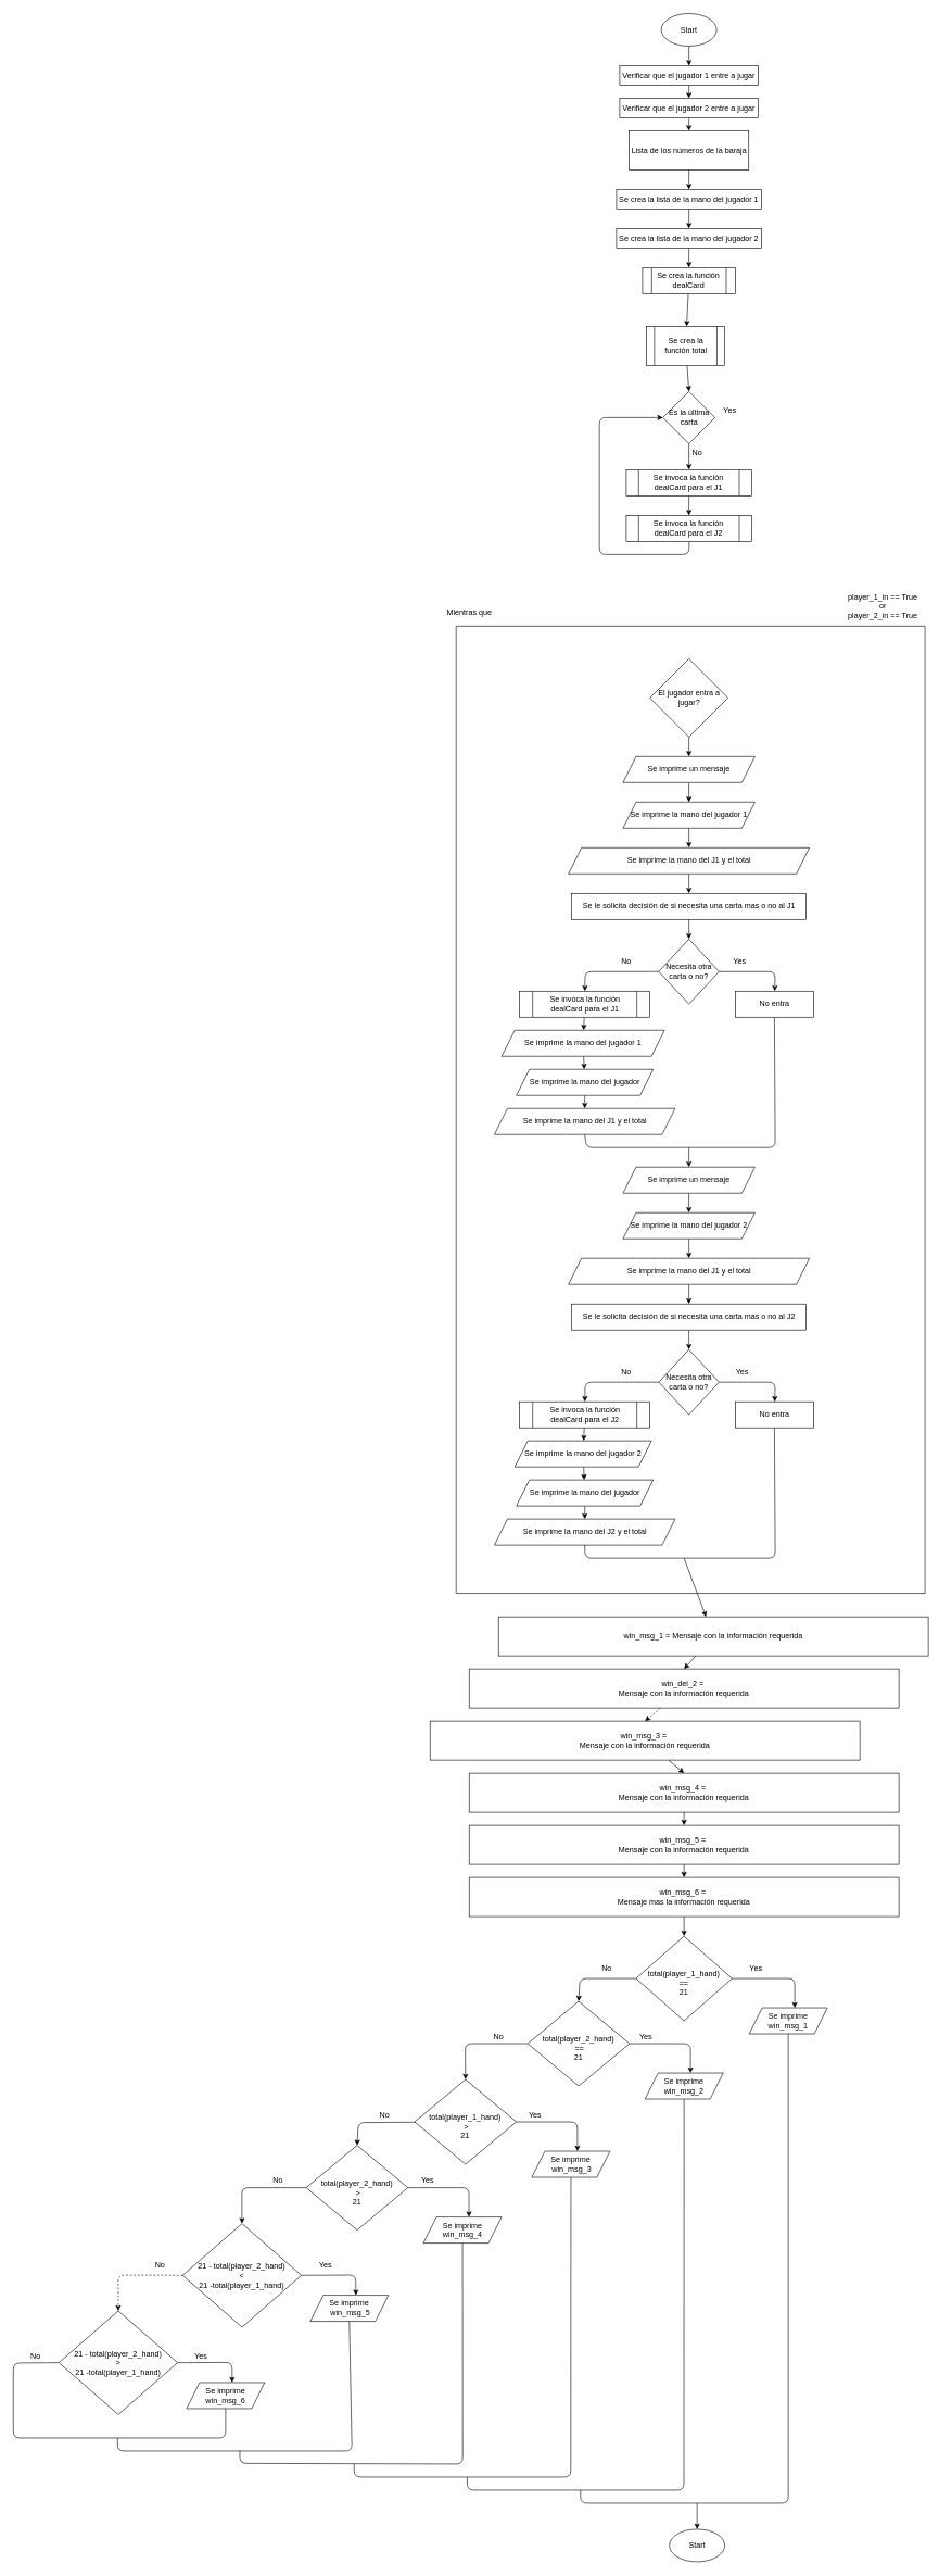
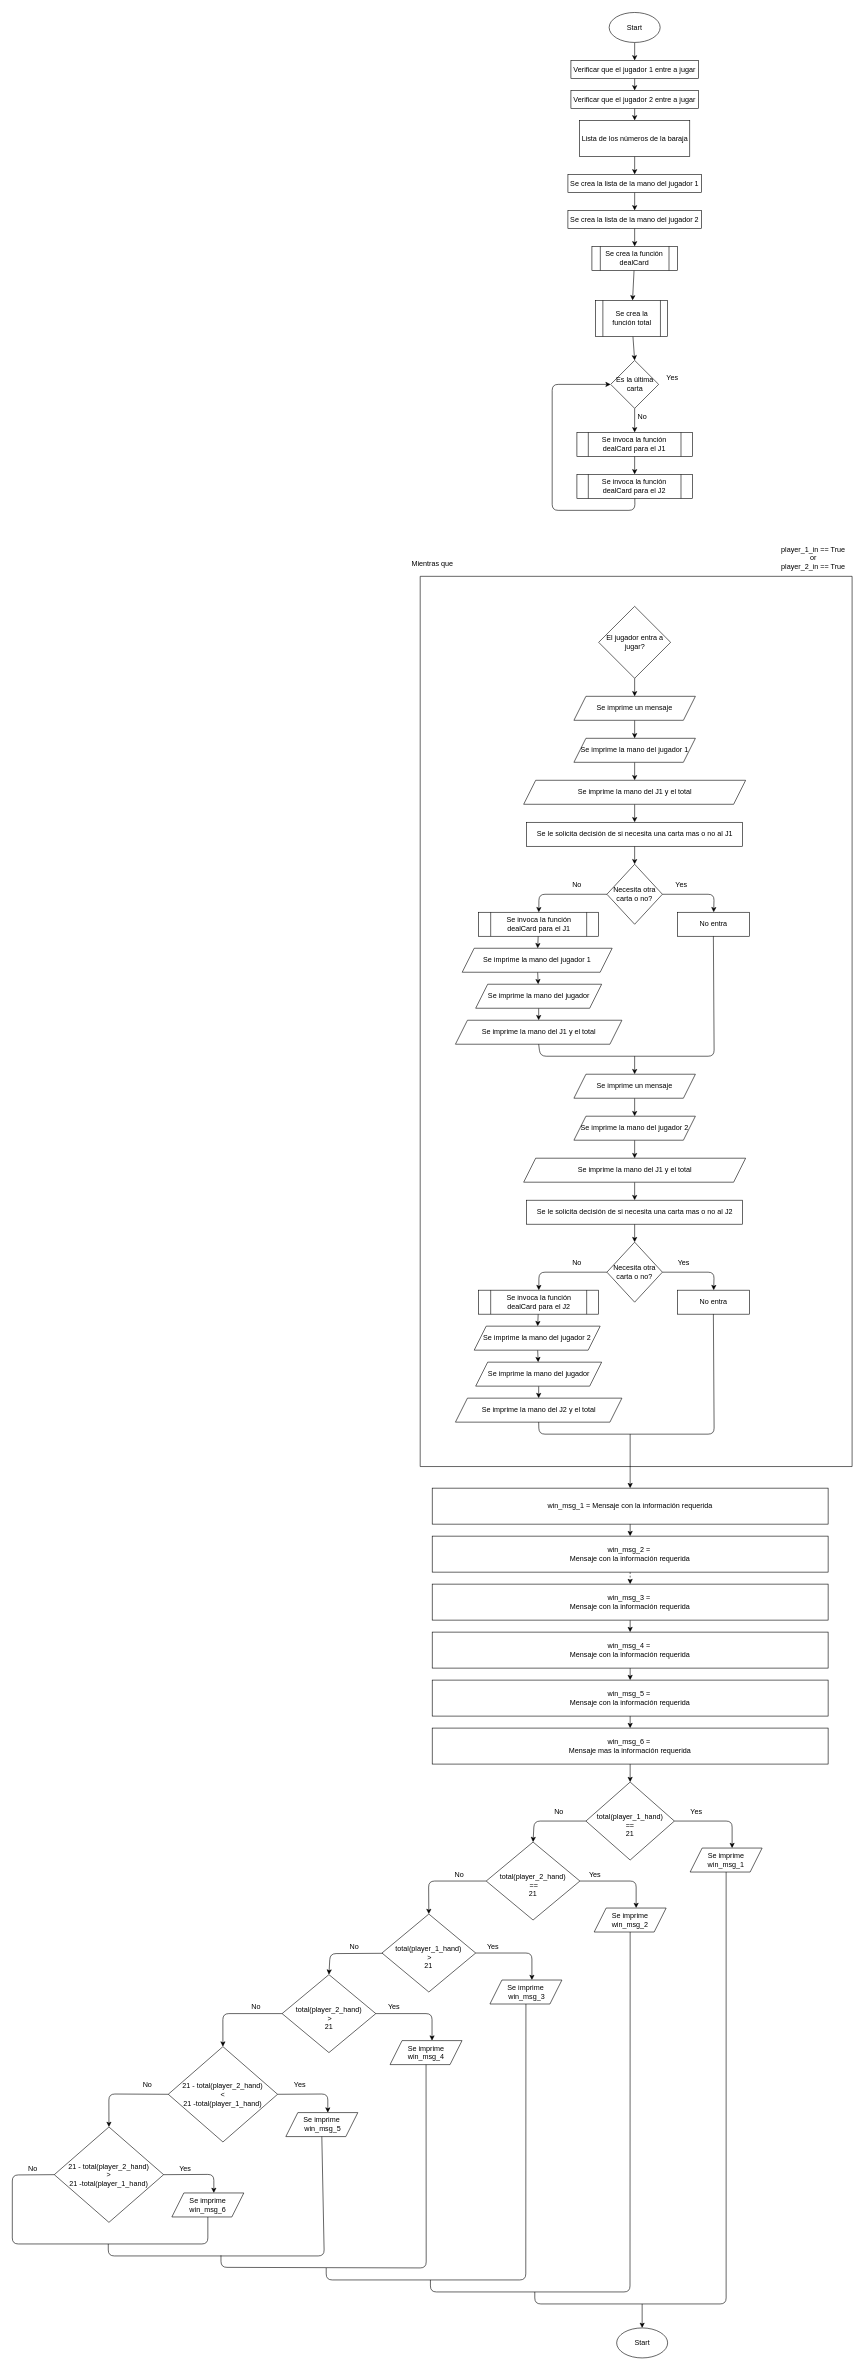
- <mxCell id="75" value="win_msg_1 = Mensaje con la información requerida" style="rounded=0;whiteSpace=wrap;html=1;" parent="1" vertex="1"><mxGeometry x="765" y="2480" width="660" height="60" as="geometry" /></mxCell>
+ <mxCell id="75" value="win_msg_1 = Mensaje con la información requerida" style="rounded=0;whiteSpace=wrap;html=1;" parent="1" vertex="1"><mxGeometry x="720" y="2480" width="660" height="60" as="geometry" /></mxCell>
- <mxCell id="77" value="&lt;div&gt;win_del_2 =&amp;nbsp;&lt;/div&gt;&lt;div&gt;Mensaje con la información requerida&lt;br&gt;&lt;/div&gt;" style="rounded=0;whiteSpace=wrap;html=1;" parent="1" vertex="1"><mxGeometry x="720" y="2560" width="660" height="60" as="geometry" /></mxCell>
+ <mxCell id="77" value="&lt;div&gt;win_msg_2 =&amp;nbsp;&lt;/div&gt;&lt;div&gt;Mensaje con la información requerida&lt;br&gt;&lt;/div&gt;" style="rounded=0;whiteSpace=wrap;html=1;" parent="1" vertex="1"><mxGeometry x="720" y="2560" width="660" height="60" as="geometry" /></mxCell>
- <mxCell id="79" value="&lt;div&gt;win_msg_3 =&amp;nbsp;&lt;/div&gt;Mensaje con la información requerida" style="rounded=0;whiteSpace=wrap;html=1;" parent="1" vertex="1"><mxGeometry x="660" y="2640" width="660" height="60" as="geometry" /></mxCell>
+ <mxCell id="79" value="&lt;div&gt;win_msg_3 =&amp;nbsp;&lt;/div&gt;Mensaje con la información requerida" style="rounded=0;whiteSpace=wrap;html=1;" parent="1" vertex="1"><mxGeometry x="720" y="2640" width="660" height="60" as="geometry" /></mxCell>
- <mxCell id="105" style="edgeStyle=none;html=1;entryX=0.5;entryY=0;entryDx=0;entryDy=0;exitX=0;exitY=0.5;exitDx=0;exitDy=0;dashed=1;" parent="1" source="102" target="106" edge="1"><mxGeometry relative="1" as="geometry"><Array as="points"><mxPoint x="181" y="3490" /></Array><mxPoint x="279.75" y="3490" as="sourcePoint" /></mxGeometry></mxCell>
+ <mxCell id="105" style="edgeStyle=none;html=1;entryX=0.5;entryY=0;entryDx=0;entryDy=0;exitX=0;exitY=0.5;exitDx=0;exitDy=0;" parent="1" source="102" target="106" edge="1"><mxGeometry relative="1" as="geometry"><Array as="points"><mxPoint x="181" y="3490" /></Array><mxPoint x="279.75" y="3490" as="sourcePoint" /></mxGeometry></mxCell>
